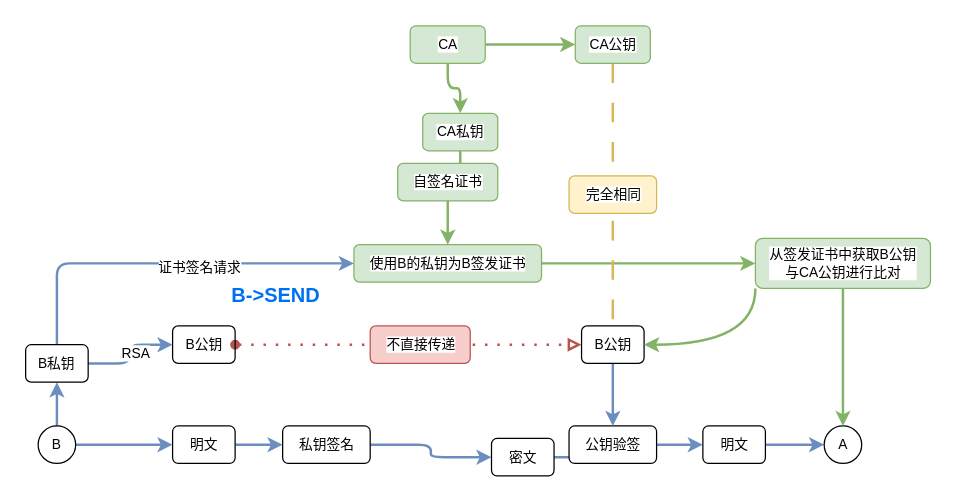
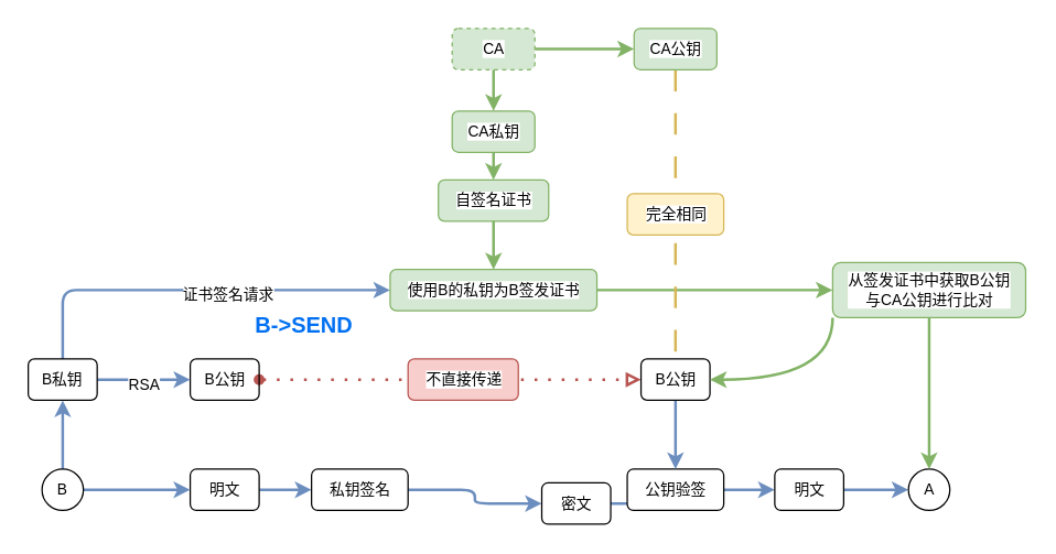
- <mxCell id="15" value="CA" style="whiteSpace=wrap;html=1;fontFamily=Helvetica;fontSize=11;labelBackgroundColor=default;rounded=1;fillColor=#d5e8d4;strokeColor=#82b366;" vertex="1" parent="1"><mxGeometry x="327.5" y="20" width="60" height="30" as="geometry" /></mxCell>
+ <mxCell id="15" value="CA" style="whiteSpace=wrap;html=1;fontFamily=Helvetica;fontSize=11;labelBackgroundColor=default;rounded=1;fillColor=#d5e8d4;strokeColor=#82b366;dashed=1;" vertex="1" parent="1"><mxGeometry x="327.5" y="20" width="60" height="30" as="geometry" /></mxCell>
- <mxCell id="17" value="CA私钥" style="whiteSpace=wrap;html=1;fontFamily=Helvetica;fontSize=11;labelBackgroundColor=default;rounded=1;fillColor=#d5e8d4;strokeColor=#82b366;" vertex="1" parent="1"><mxGeometry x="337.5" y="90" width="60" height="30" as="geometry" /></mxCell>
+ <mxCell id="17" value="CA私钥" style="whiteSpace=wrap;html=1;fontFamily=Helvetica;fontSize=11;labelBackgroundColor=default;rounded=1;fillColor=#d5e8d4;strokeColor=#82b366;" vertex="1" parent="1"><mxGeometry x="327.5" y="80" width="60" height="30" as="geometry" /></mxCell>
- <mxCell id="30" value="B私钥" style="whiteSpace=wrap;html=1;fontSize=11;fillColor=none;labelBackgroundColor=default;autosize=1;resizable=0;gradientColor=none;rounded=1;" vertex="1" parent="1"><mxGeometry x="20" y="275" width="50" height="30" as="geometry" /></mxCell>
+ <mxCell id="30" value="B私钥" style="whiteSpace=wrap;html=1;fontSize=11;fillColor=none;labelBackgroundColor=default;autosize=1;resizable=0;gradientColor=none;rounded=1;" vertex="1" parent="1"><mxGeometry x="20" y="260" width="50" height="30" as="geometry" /></mxCell>
